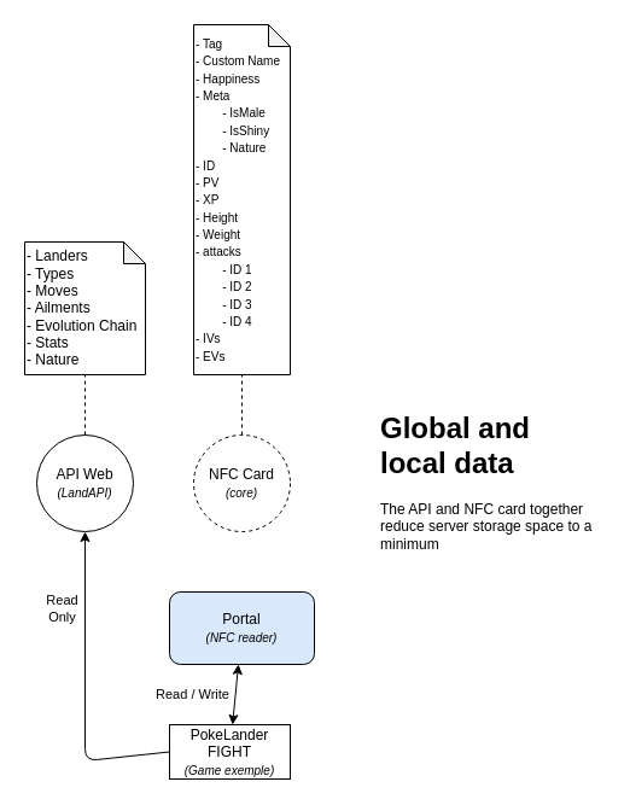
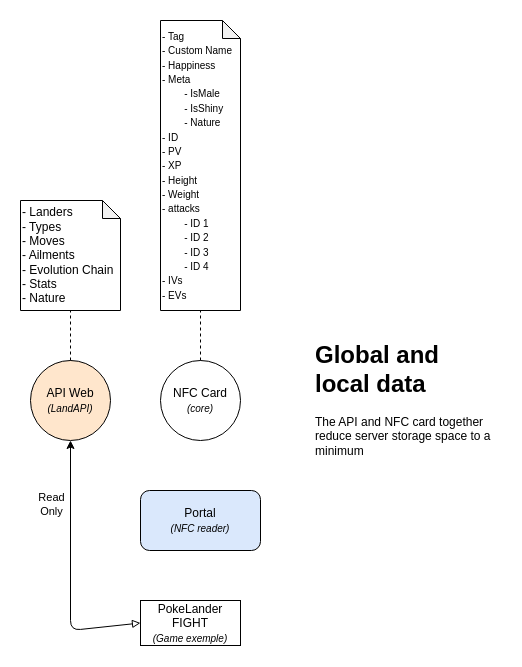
- <mxCell id="3" value="API Web&lt;br&gt;&lt;font style=&quot;font-size: 10px;&quot;&gt;&lt;i&gt;(LandAPI)&lt;/i&gt;&lt;/font&gt;" style="ellipse;whiteSpace=wrap;html=1;aspect=fixed;rounded=1;labelBackgroundColor=none;" parent="1" vertex="1"><mxGeometry x="30" y="360" width="80" height="80" as="geometry" /></mxCell>
+ <mxCell id="3" value="API Web&lt;br&gt;&lt;font style=&quot;font-size: 10px;&quot;&gt;&lt;i&gt;(LandAPI)&lt;/i&gt;&lt;/font&gt;" style="ellipse;whiteSpace=wrap;html=1;aspect=fixed;rounded=1;labelBackgroundColor=none;fillColor=#ffe6cc;" parent="1" vertex="1"><mxGeometry x="30" y="360" width="80" height="80" as="geometry" /></mxCell>
- <mxCell id="2" value="NFC Card&lt;br&gt;&lt;i style=&quot;font-size: 10px;&quot;&gt;(core)&lt;/i&gt;" style="ellipse;whiteSpace=wrap;html=1;aspect=fixed;rounded=1;labelBackgroundColor=none;dashed=1;" parent="1" vertex="1"><mxGeometry x="160" y="360" width="80" height="80" as="geometry" /></mxCell>
+ <mxCell id="2" value="NFC Card&lt;br&gt;&lt;i style=&quot;font-size: 10px;&quot;&gt;(core)&lt;/i&gt;" style="ellipse;whiteSpace=wrap;html=1;aspect=fixed;rounded=1;labelBackgroundColor=none;" parent="1" vertex="1"><mxGeometry x="160" y="360" width="80" height="80" as="geometry" /></mxCell>
- <mxCell id="8" value="" style="endArrow=classic;startArrow=classic;html=1;rounded=1;labelBackgroundColor=none;fontColor=default;" parent="1" source="4" target="5" edge="1"><mxGeometry width="50" height="50" relative="1" as="geometry"><mxPoint x="350" y="620" as="sourcePoint" /><mxPoint x="400" y="570" as="targetPoint" /></mxGeometry></mxCell>
- <mxCell id="9" value="Read / Write" style="edgeLabel;html=1;align=center;verticalAlign=middle;resizable=0;points=[];rounded=1;labelBackgroundColor=none;" parent="8" vertex="1" connectable="0"><mxGeometry x="0.024" relative="1" as="geometry"><mxPoint x="-36" as="offset" /></mxGeometry></mxCell>
- <mxCell id="6" value="" style="endArrow=none;html=1;rounded=1;entryX=0;entryY=0.5;entryDx=0;entryDy=0;endFill=0;startArrow=classic;startFill=1;labelBackgroundColor=none;fontColor=default;" parent="1" source="3" target="4" edge="1"><mxGeometry width="50" height="50" relative="1" as="geometry"><mxPoint x="40" y="520" as="sourcePoint" /><mxPoint x="90" y="470" as="targetPoint" /><Array as="points"><mxPoint x="70" y="630" /></Array></mxGeometry></mxCell>
+ <mxCell id="6" value="" style="endArrow=block;html=1;rounded=1;entryX=0;entryY=0.5;entryDx=0;entryDy=0;endFill=0;startArrow=classic;startFill=1;labelBackgroundColor=none;fontColor=default;" parent="1" source="3" target="4" edge="1"><mxGeometry width="50" height="50" relative="1" as="geometry"><mxPoint x="40" y="520" as="sourcePoint" /><mxPoint x="90" y="470" as="targetPoint" /><Array as="points"><mxPoint x="70" y="630" /></Array></mxGeometry></mxCell>
